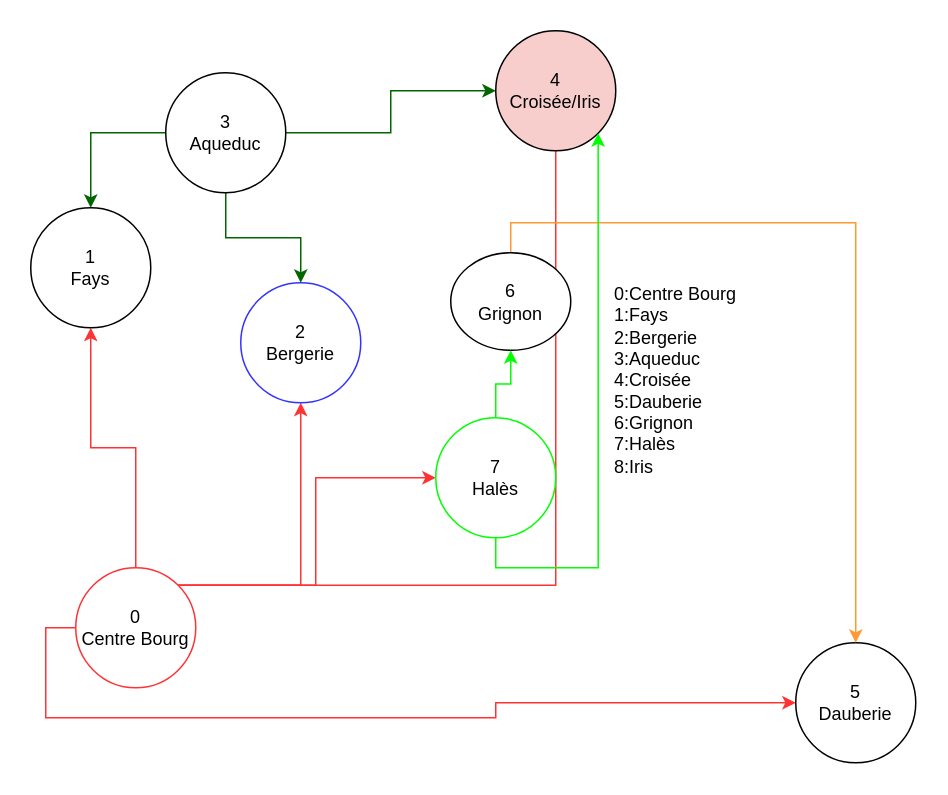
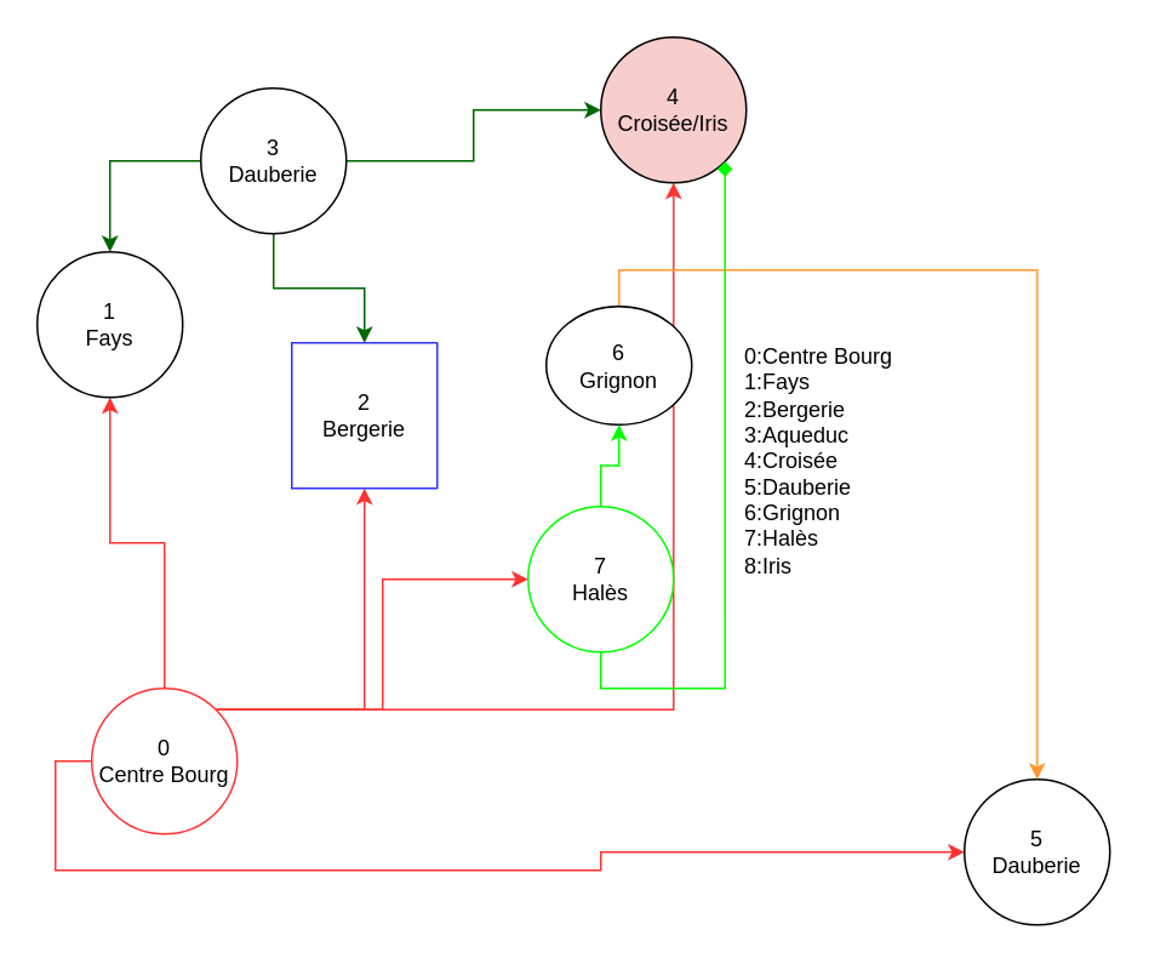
- <mxCell id="14" value="3&lt;br&gt;Aqueduc" style="ellipse;whiteSpace=wrap;html=1;aspect=fixed;" vertex="1" parent="1"><mxGeometry x="110" y="48" width="80" height="80" as="geometry" /></mxCell>
+ <mxCell id="14" value="3&lt;br&gt;Dauberie" style="ellipse;whiteSpace=wrap;html=1;aspect=fixed;" vertex="1" parent="1"><mxGeometry x="110" y="48" width="80" height="80" as="geometry" /></mxCell>
- <mxCell id="19" style="edgeStyle=orthogonalEdgeStyle;rounded=0;orthogonalLoop=1;jettySize=auto;html=1;exitX=0.5;exitY=1;exitDx=0;exitDy=0;strokeColor=#00FF00;entryX=1;entryY=1;entryDx=0;entryDy=0;" edge="1" parent="1" source="21" target="15"><mxGeometry relative="1" as="geometry"><mxPoint x="430" y="68" as="targetPoint" /></mxGeometry></mxCell>
+ <mxCell id="19" style="edgeStyle=orthogonalEdgeStyle;rounded=0;orthogonalLoop=1;jettySize=auto;html=1;exitX=0.5;exitY=1;exitDx=0;exitDy=0;strokeColor=#00FF00;entryX=1;entryY=1;entryDx=0;entryDy=0;endArrow=diamond;" edge="1" parent="1" source="21" target="15"><mxGeometry relative="1" as="geometry"><mxPoint x="430" y="68" as="targetPoint" /></mxGeometry></mxCell>
- <mxCell id="6" style="edgeStyle=orthogonalEdgeStyle;rounded=0;orthogonalLoop=1;jettySize=auto;html=1;exitX=1;exitY=0;exitDx=0;exitDy=0;strokeColor=#FF3333;endArrow=none;" edge="1" parent="1" source="8" target="15"><mxGeometry relative="1" as="geometry" /></mxCell>
+ <mxCell id="6" style="edgeStyle=orthogonalEdgeStyle;rounded=0;orthogonalLoop=1;jettySize=auto;html=1;exitX=1;exitY=0;exitDx=0;exitDy=0;strokeColor=#FF3333;" edge="1" parent="1" source="8" target="15"><mxGeometry relative="1" as="geometry" /></mxCell>
- <mxCell id="10" value="2&lt;br&gt;Bergerie" style="ellipse;whiteSpace=wrap;html=1;aspect=fixed;strokeColor=#3333FF;" vertex="1" parent="1"><mxGeometry x="160" y="188" width="80" height="80" as="geometry" /></mxCell>
+ <mxCell id="10" value="2&lt;br&gt;Bergerie" style="whiteSpace=wrap;html=1;aspect=fixed;strokeColor=#3333FF;rounded=0;" vertex="1" parent="1"><mxGeometry x="160" y="188" width="80" height="80" as="geometry" /></mxCell>
